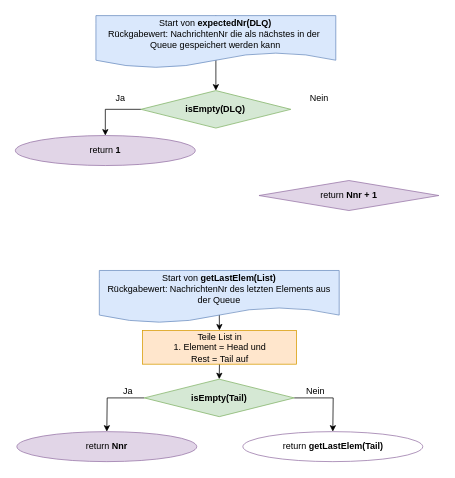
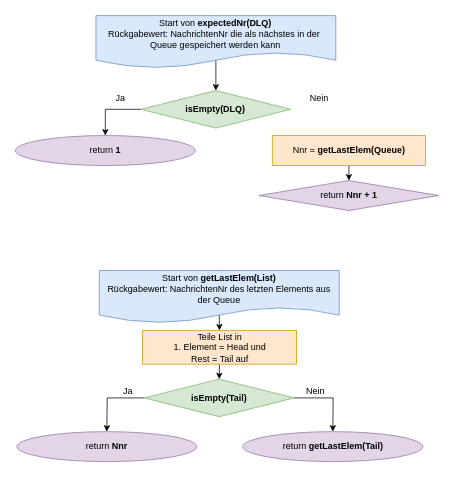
+ <mxCell id="8" value="Nnr = &lt;b&gt;getLastElem(Queue)&lt;/b&gt;" style="rounded=0;whiteSpace=wrap;html=1;fillColor=#ffe6cc;strokeColor=#d79b00;" parent="1" vertex="1"><mxGeometry x="362.73" y="180" width="204.53" height="40" as="geometry" /></mxCell>
+ <mxCell id="7" style="edgeStyle=orthogonalEdgeStyle;rounded=0;orthogonalLoop=1;jettySize=auto;html=1;exitX=0.5;exitY=1;exitDx=0;exitDy=0;entryX=0.5;entryY=0;entryDx=0;entryDy=0;" parent="1" source="8" target="20" edge="1"><mxGeometry relative="1" as="geometry" /></mxCell>
- <mxCell id="15" value="return &lt;b&gt;getLastElem(Tail)&lt;/b&gt;" style="ellipse;whiteSpace=wrap;html=1;rounded=0;fillColor=#ffffff;strokeColor=#9673a6;" parent="1" vertex="1"><mxGeometry x="323.5" y="575" width="240" height="40" as="geometry" /></mxCell>
+ <mxCell id="15" value="return &lt;b&gt;getLastElem(Tail)&lt;/b&gt;" style="ellipse;whiteSpace=wrap;html=1;rounded=0;fillColor=#e1d5e7;strokeColor=#9673a6;" parent="1" vertex="1"><mxGeometry x="323.5" y="575" width="240" height="40" as="geometry" /></mxCell>
